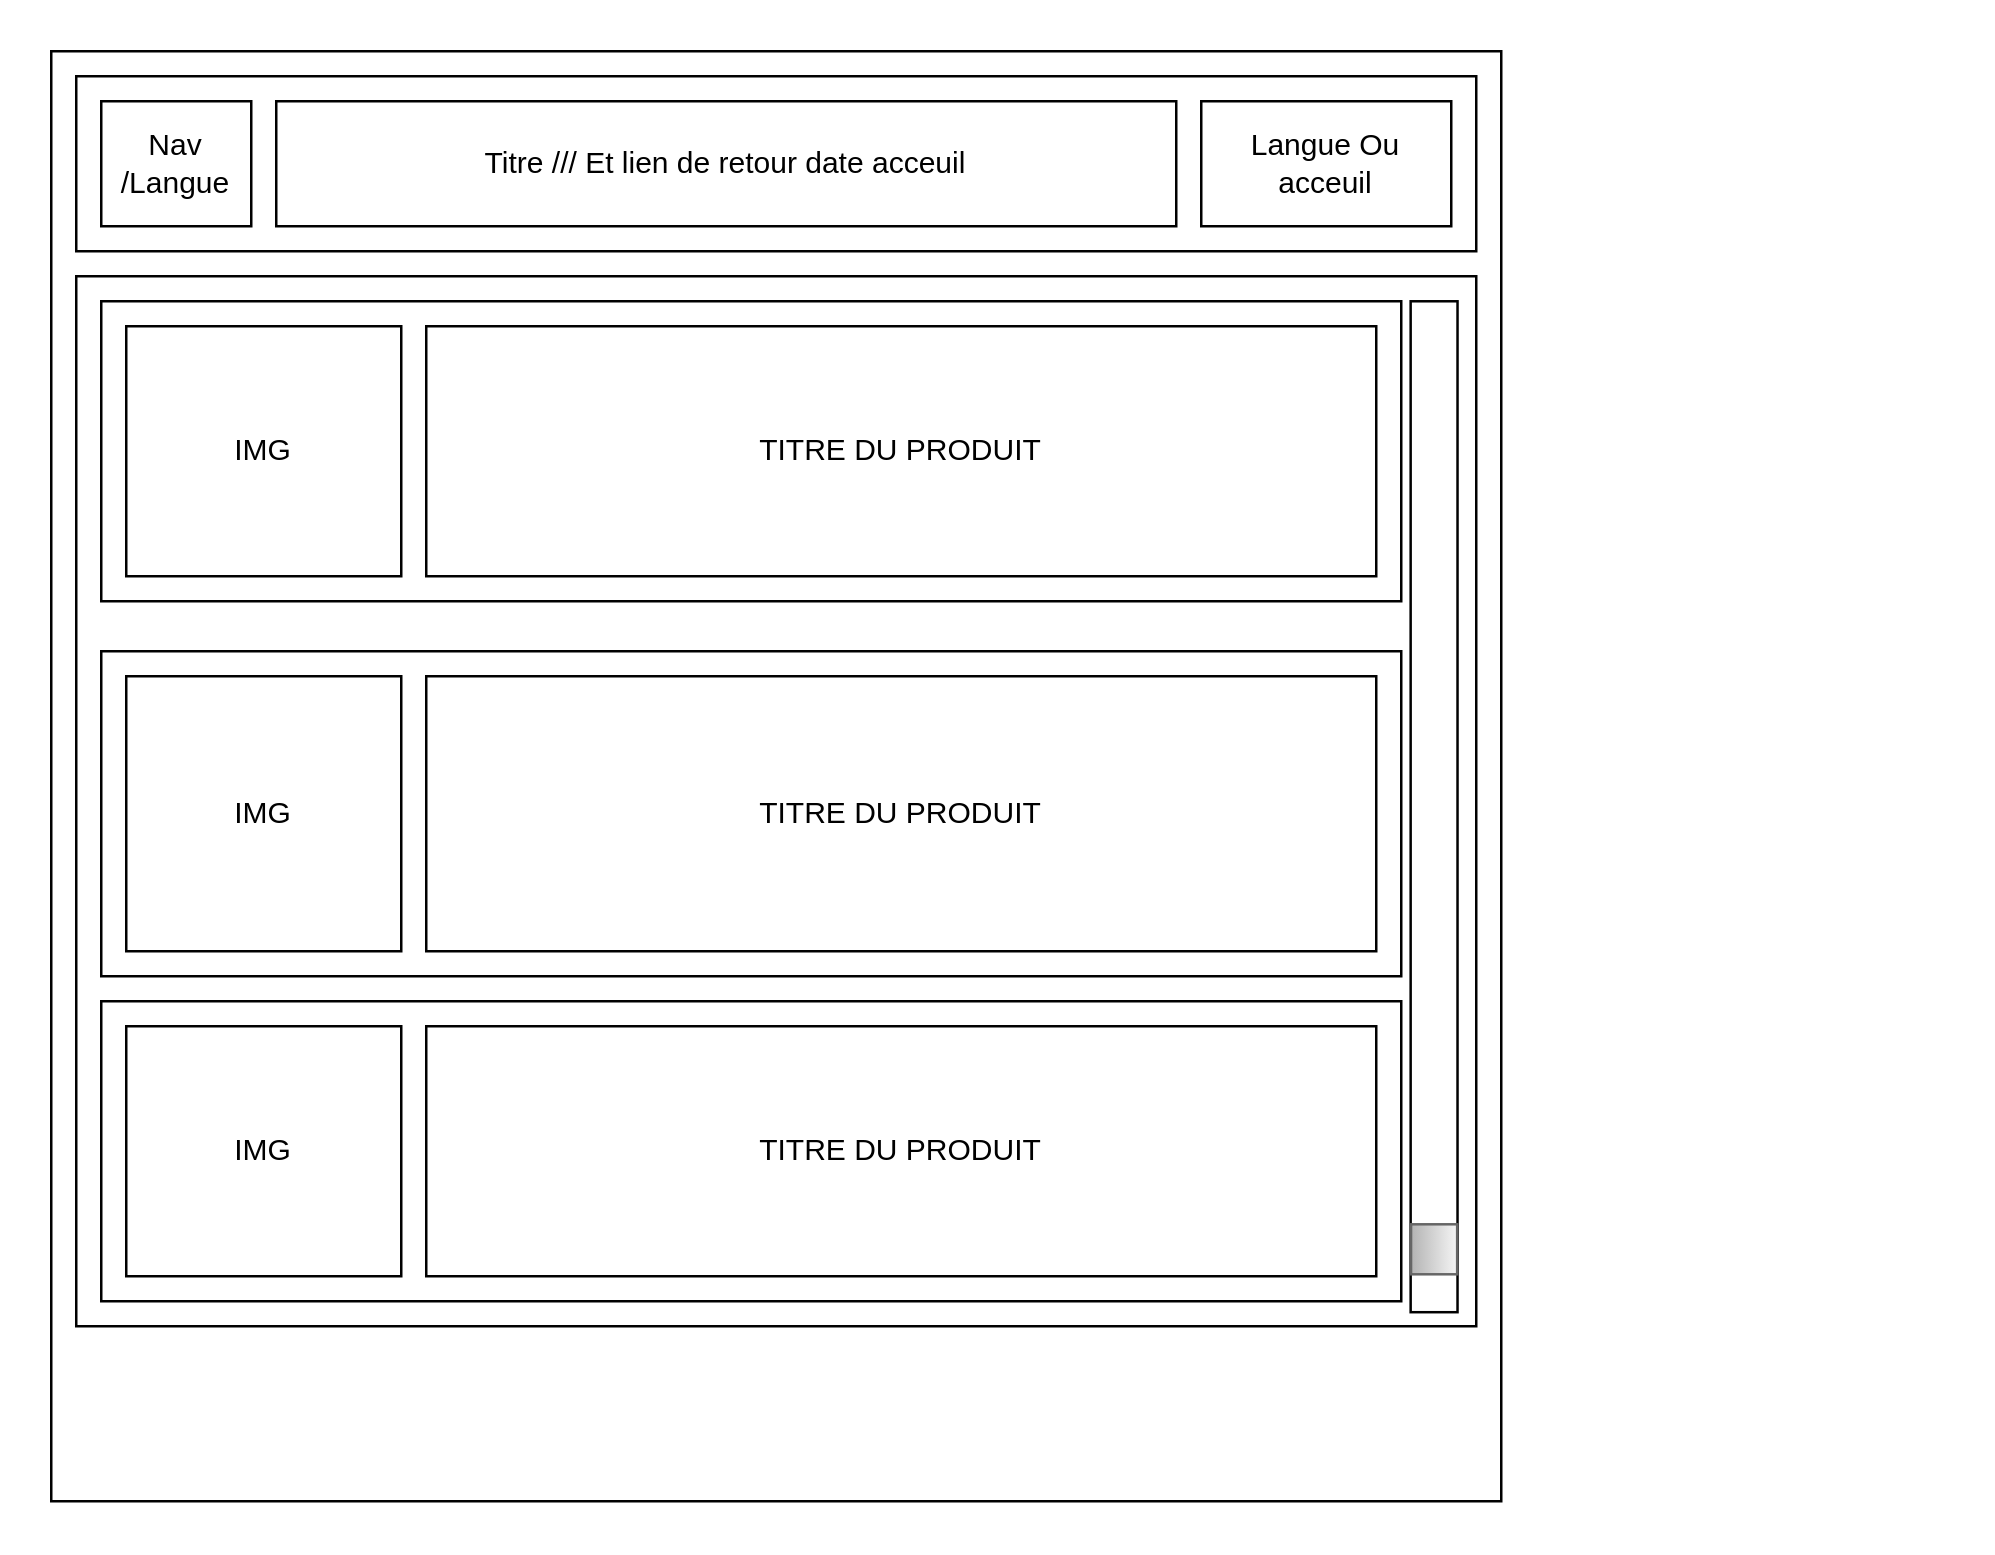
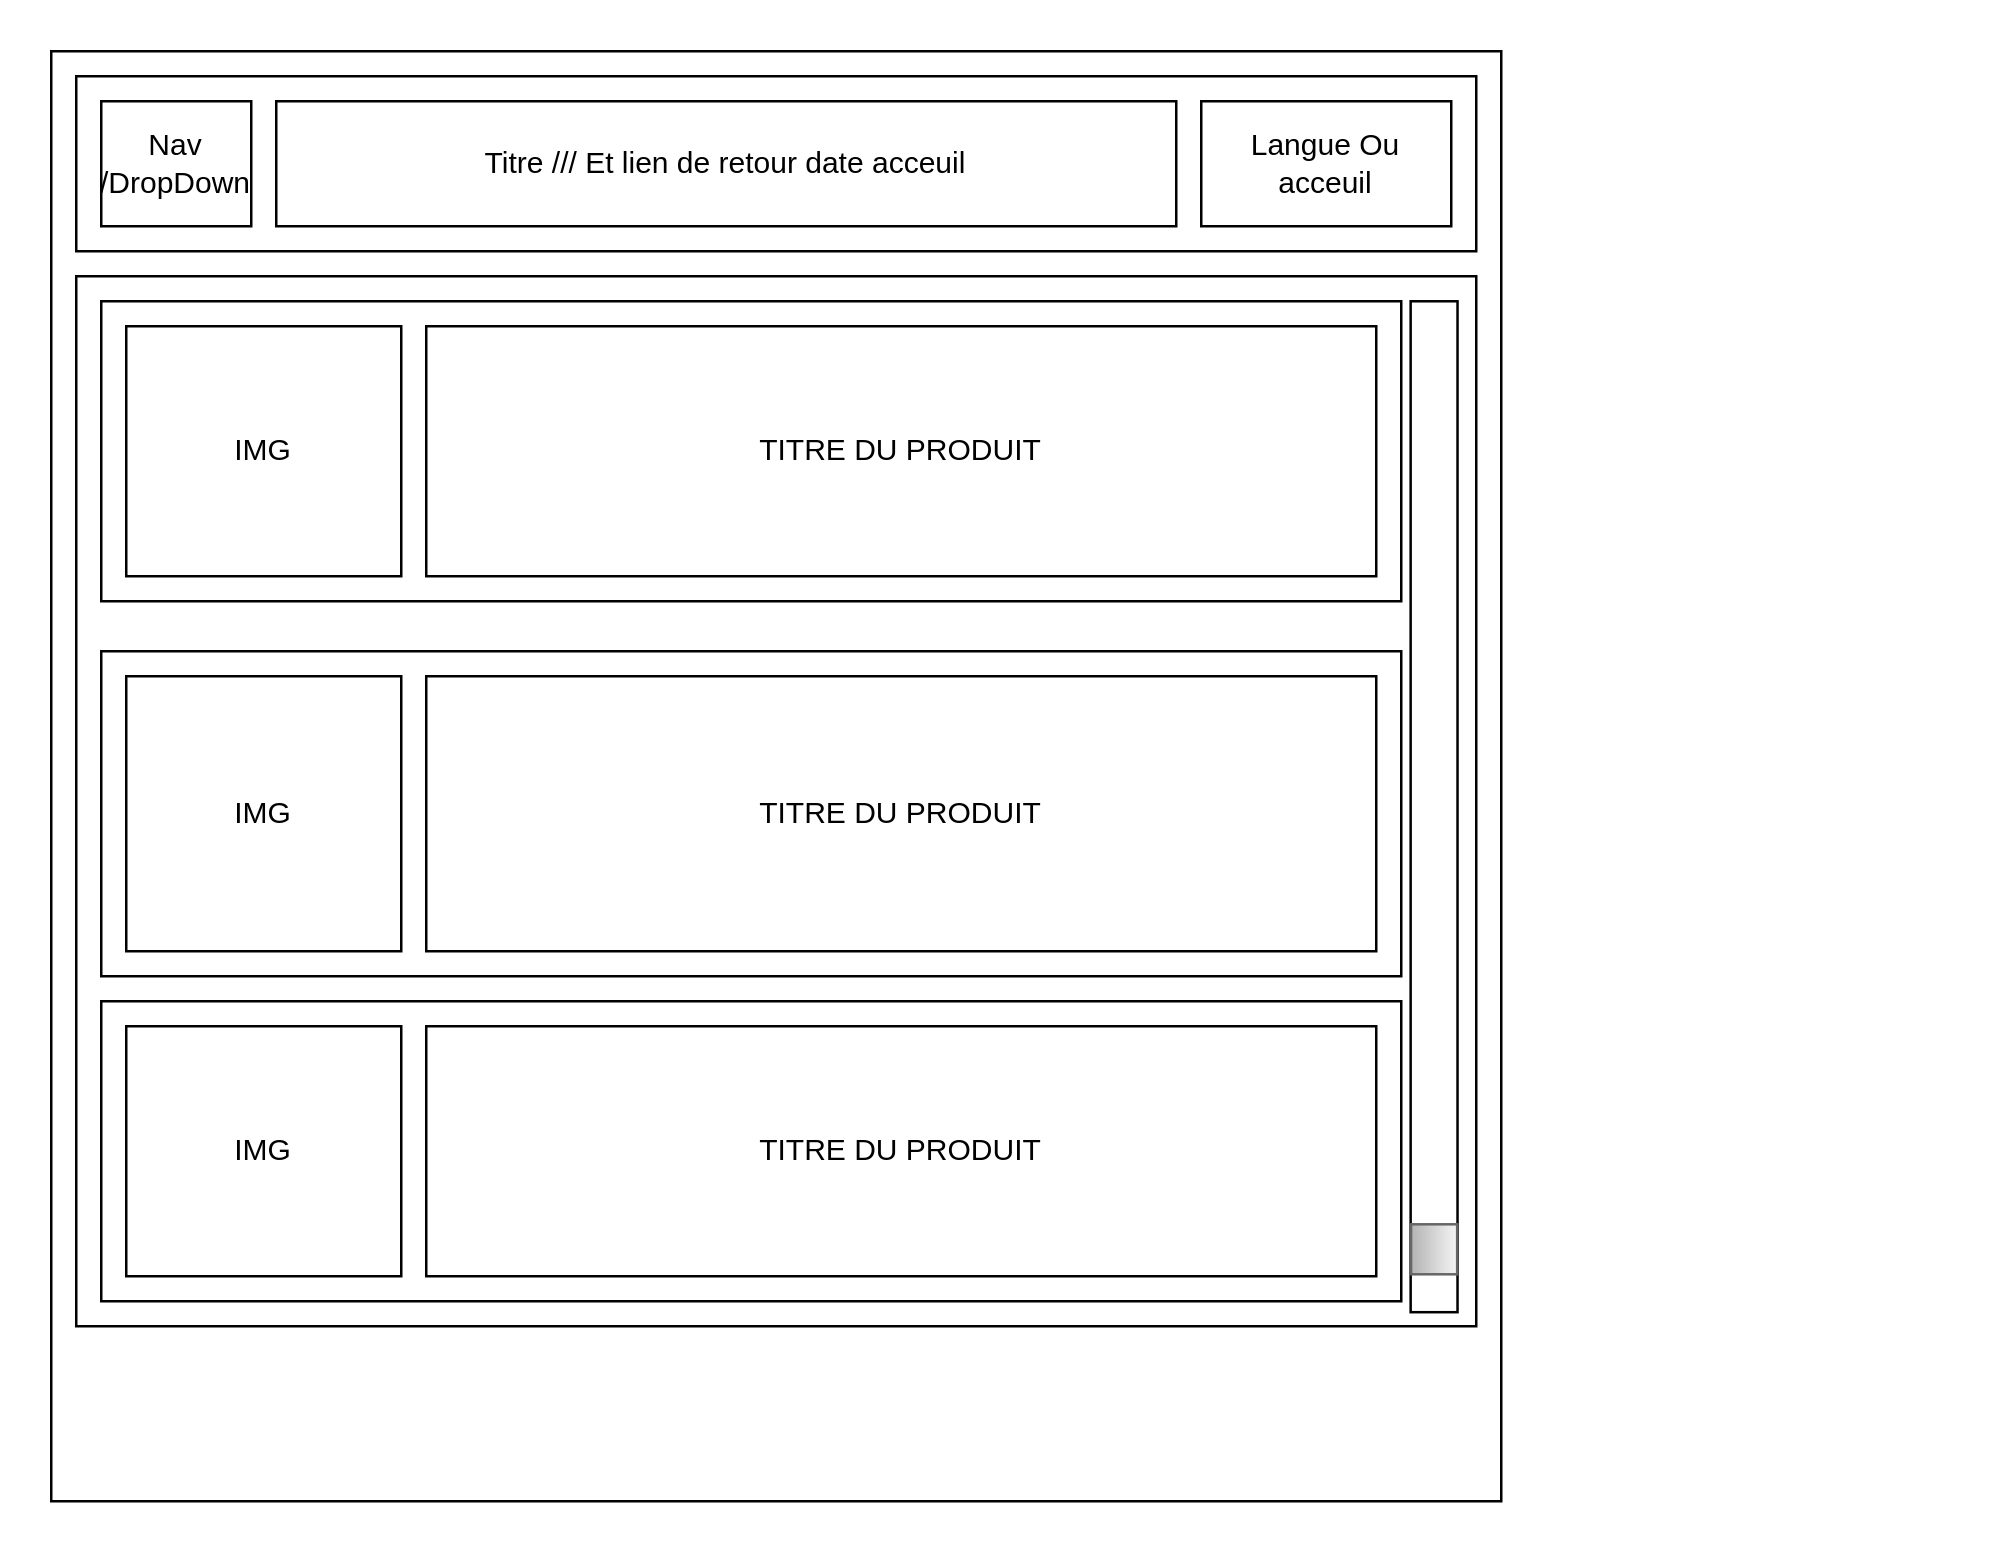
- <mxCell id="5" value="Nav /Langue" style="rounded=0;whiteSpace=wrap;html=1;" parent="1" vertex="1"><mxGeometry x="40" y="40" width="60" height="50" as="geometry" /></mxCell>
+ <mxCell id="5" value="Nav /DropDown" style="rounded=0;whiteSpace=wrap;html=1;" parent="1" vertex="1"><mxGeometry x="40" y="40" width="60" height="50" as="geometry" /></mxCell>
